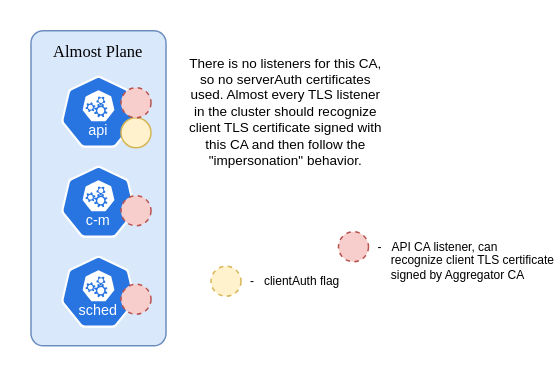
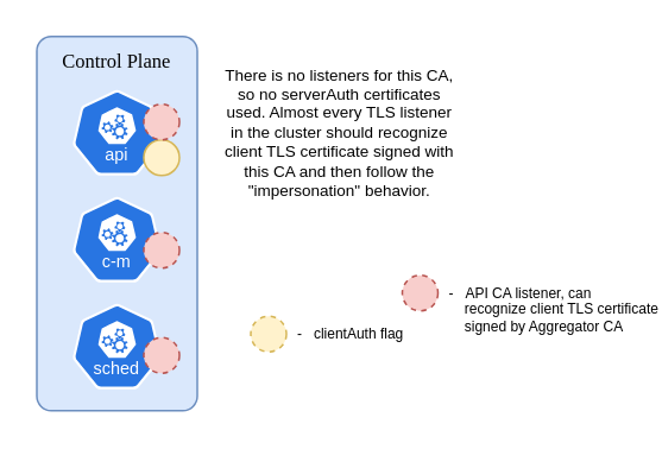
- <mxCell id="3" value="&lt;font style=&quot;font-size: 11px;&quot;&gt;Almost Plane&lt;/font&gt;" style="rounded=1;whiteSpace=wrap;html=1;fillColor=#dae8fc;strokeColor=#6c8ebf;verticalAlign=top;fontFamily=Verdana;arcSize=9;" parent="1" vertex="1"><mxGeometry x="20" y="20" width="90" height="210" as="geometry" /></mxCell>
+ <mxCell id="3" value="&lt;font style=&quot;font-size: 11px;&quot;&gt;Control Plane&lt;/font&gt;" style="rounded=1;whiteSpace=wrap;html=1;fillColor=#dae8fc;strokeColor=#6c8ebf;verticalAlign=top;fontFamily=Verdana;arcSize=9;" parent="1" vertex="1"><mxGeometry x="20" y="20" width="90" height="210" as="geometry" /></mxCell>
